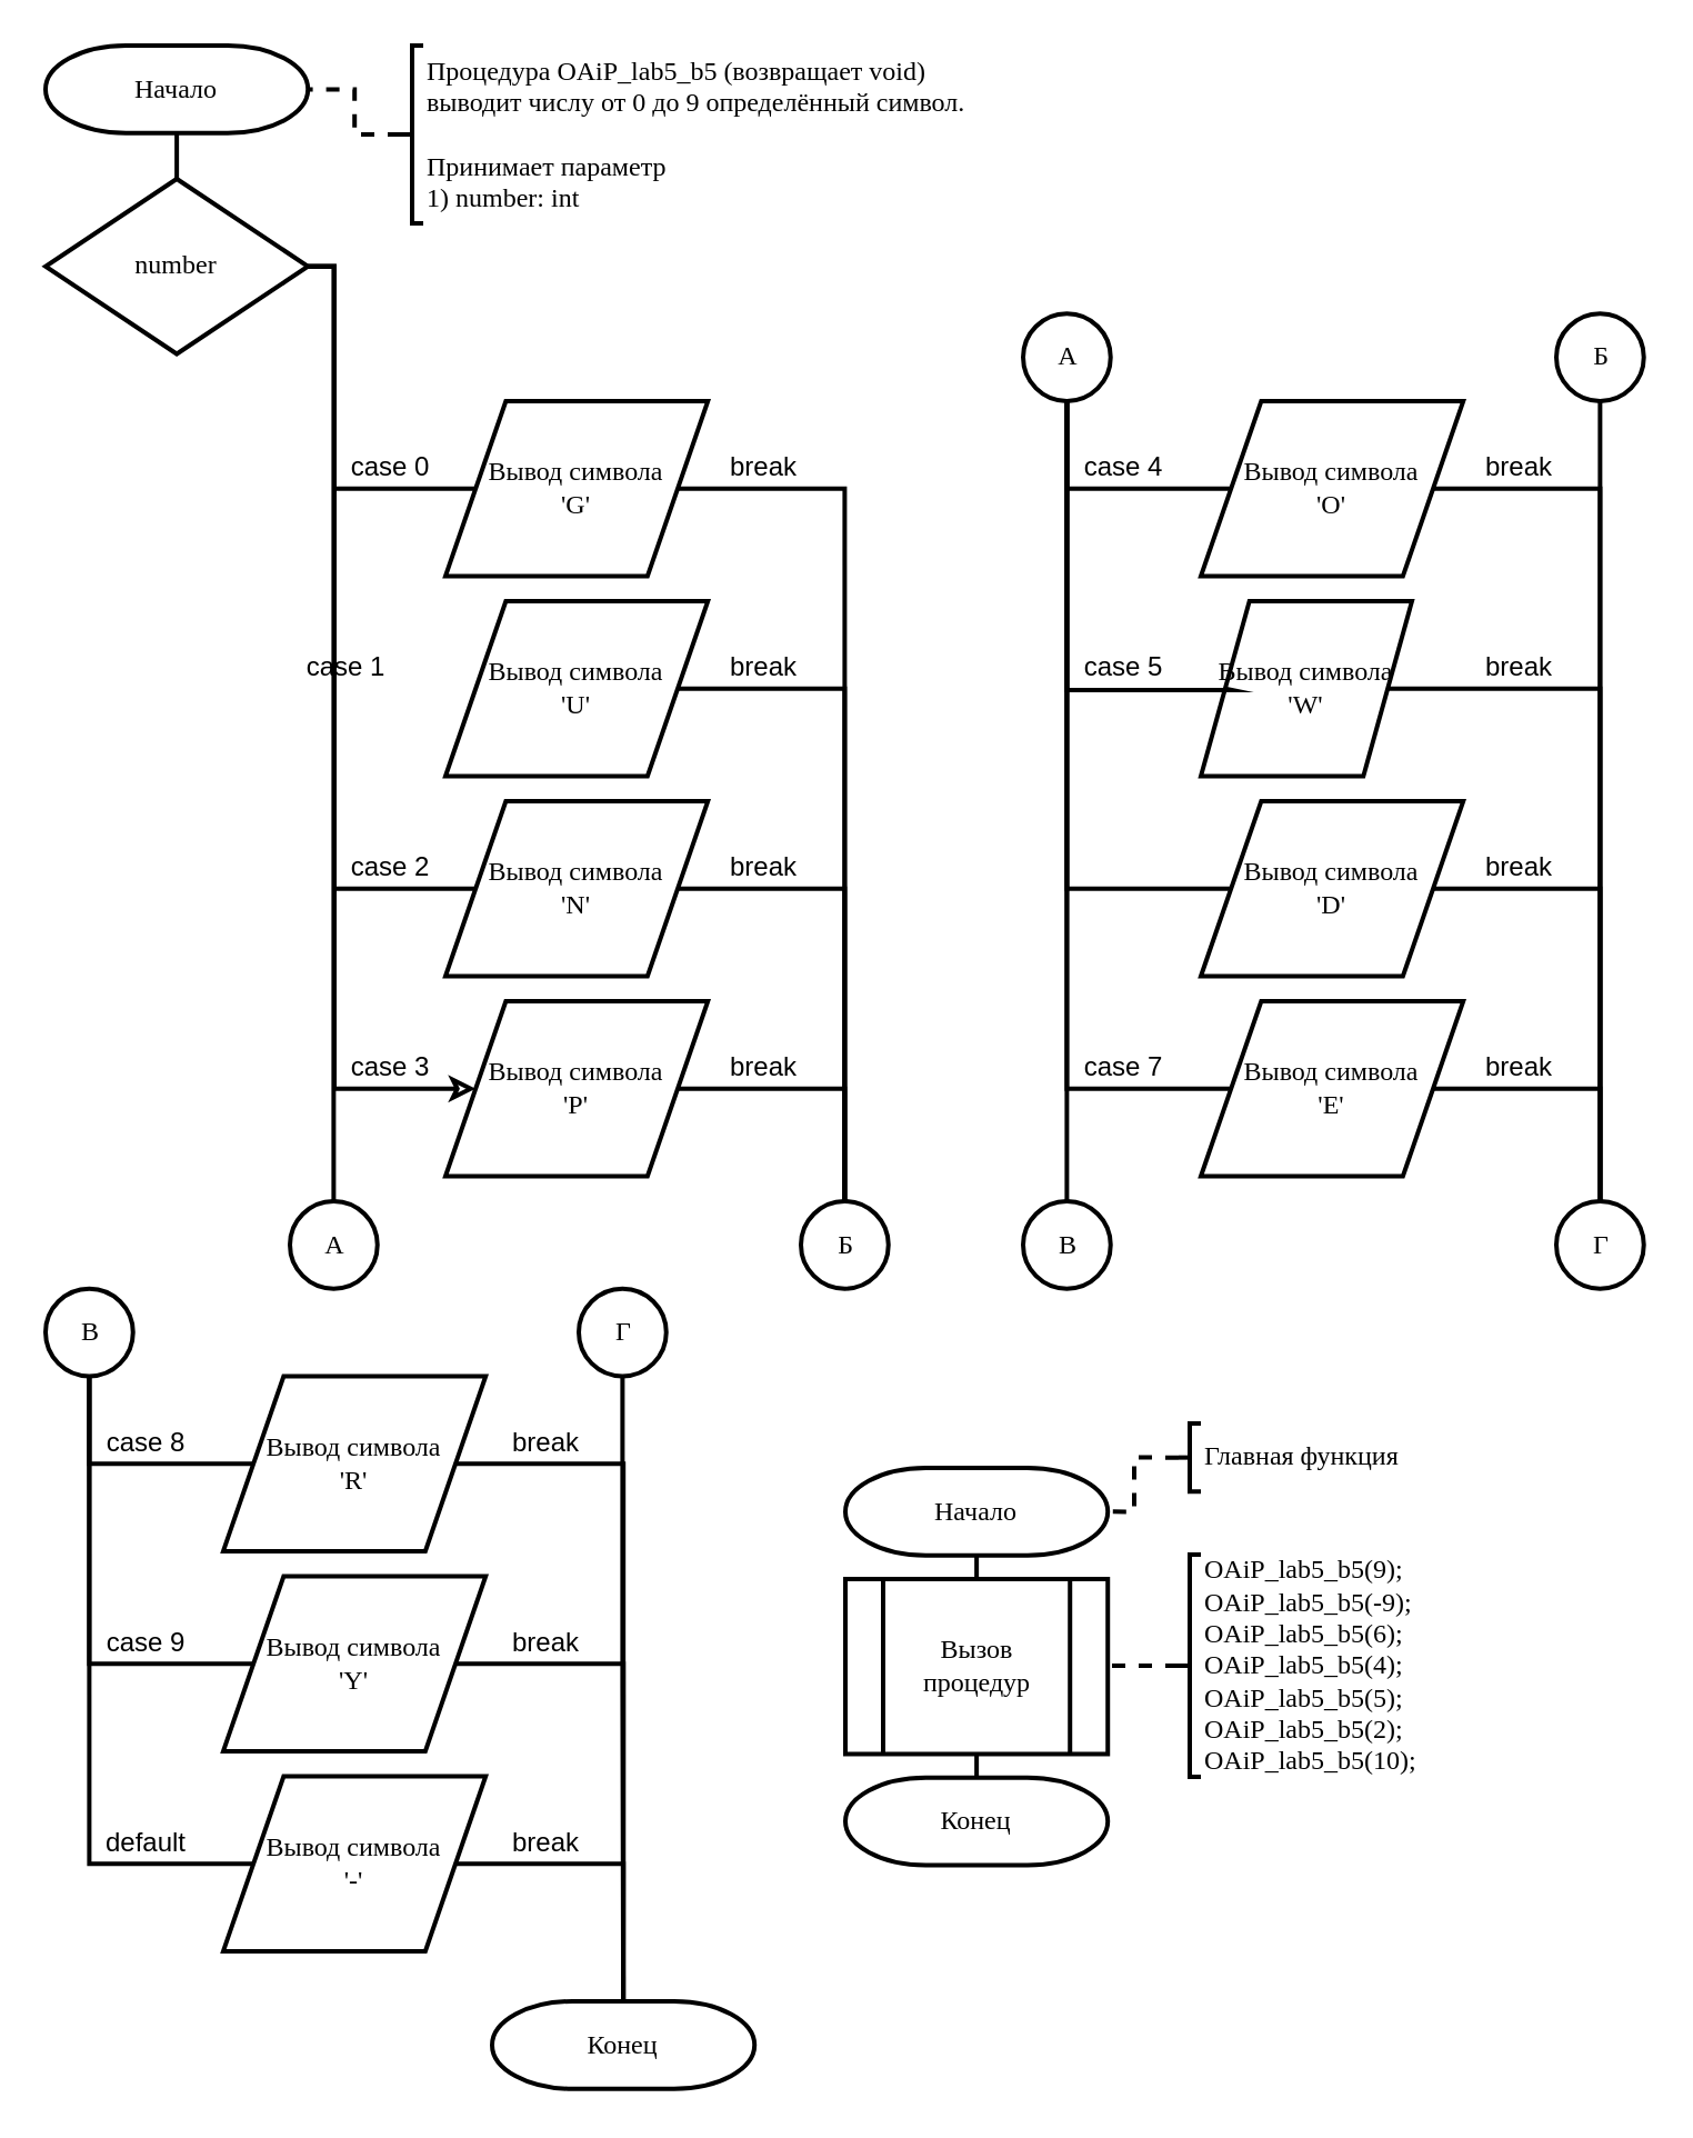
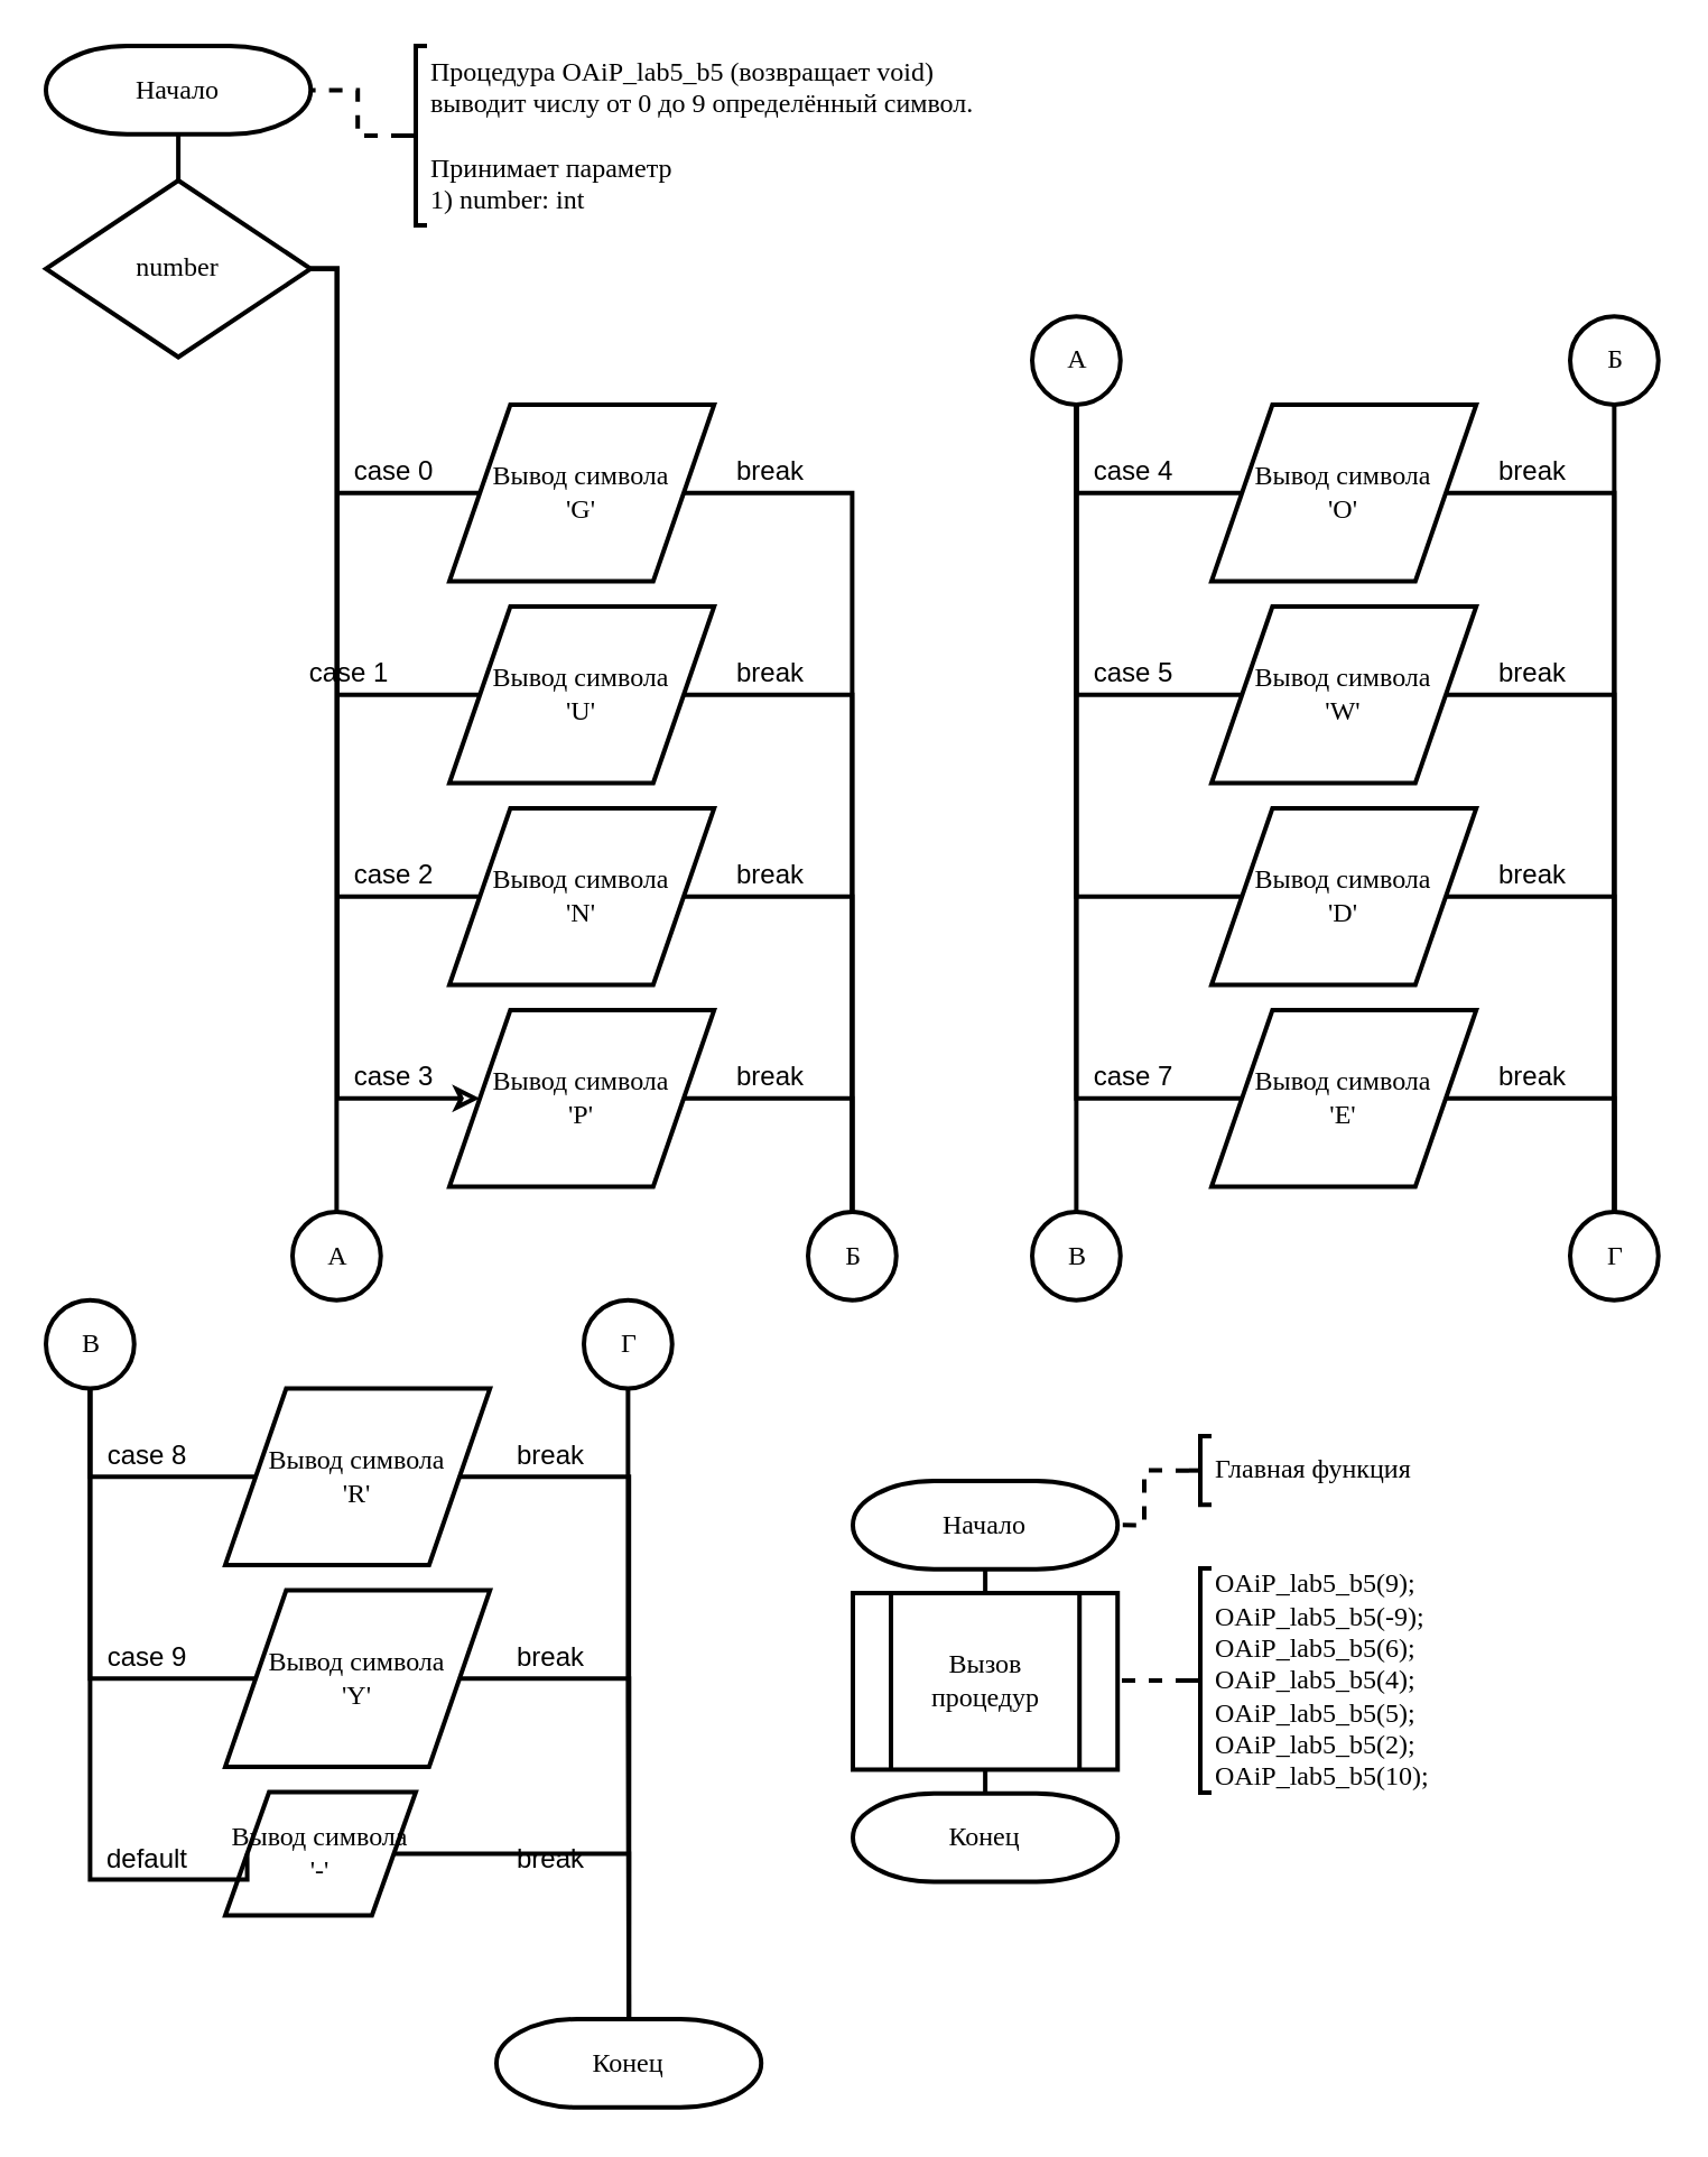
+ <mxCell id="5" style="edgeStyle=orthogonalEdgeStyle;rounded=0;orthogonalLoop=1;jettySize=auto;html=1;exitX=1;exitY=0.5;exitDx=0;exitDy=0;exitPerimeter=0;entryX=0;entryY=0.5;entryDx=0;entryDy=0;endArrow=none;endFill=0;strokeWidth=2;" edge="1" parent="1" source="9" target="13"><mxGeometry relative="1" as="geometry"><Array as="points"><mxPoint x="150" y="119" /><mxPoint x="150" y="309" /></Array></mxGeometry></mxCell>
- <mxCell id="21" value="&lt;span style=&quot;&quot;&gt;Вывод символа&lt;/span&gt;&lt;br style=&quot;&quot;&gt;&lt;span style=&quot;&quot;&gt;'W'&lt;/span&gt;" style="shape=parallelogram;html=1;strokeWidth=2;perimeter=parallelogramPerimeter;whiteSpace=wrap;rounded=0;arcSize=12;size=0.23;fillColor=default;fontFamily=Times New Roman;" vertex="1" parent="1"><mxGeometry x="540" y="270" width="95" height="78.74" as="geometry" /></mxCell>
+ <mxCell id="21" value="&lt;span style=&quot;&quot;&gt;Вывод символа&lt;/span&gt;&lt;br style=&quot;&quot;&gt;&lt;span style=&quot;&quot;&gt;'W'&lt;/span&gt;" style="shape=parallelogram;html=1;strokeWidth=2;perimeter=parallelogramPerimeter;whiteSpace=wrap;rounded=0;arcSize=12;size=0.23;fillColor=default;fontFamily=Times New Roman;" vertex="1" parent="1"><mxGeometry x="540" y="270" width="118.11" height="78.74" as="geometry" /></mxCell>
- <mxCell id="54" value="&lt;span style=&quot;&quot;&gt;Вывод символа&lt;/span&gt;&lt;br style=&quot;&quot;&gt;&lt;span style=&quot;&quot;&gt;'-'&lt;/span&gt;" style="shape=parallelogram;html=1;strokeWidth=2;perimeter=parallelogramPerimeter;whiteSpace=wrap;rounded=0;arcSize=12;size=0.23;fillColor=default;fontFamily=Times New Roman;" vertex="1" parent="1"><mxGeometry x="100" y="798.74" width="118.11" height="78.74" as="geometry" /></mxCell>
+ <mxCell id="54" value="&lt;span style=&quot;&quot;&gt;Вывод символа&lt;/span&gt;&lt;br style=&quot;&quot;&gt;&lt;span style=&quot;&quot;&gt;'-'&lt;/span&gt;" style="shape=parallelogram;html=1;strokeWidth=2;perimeter=parallelogramPerimeter;whiteSpace=wrap;rounded=0;arcSize=12;size=0.23;fillColor=default;fontFamily=Times New Roman;" vertex="1" parent="1"><mxGeometry x="100" y="798.74" width="85" height="55" as="geometry" /></mxCell>
